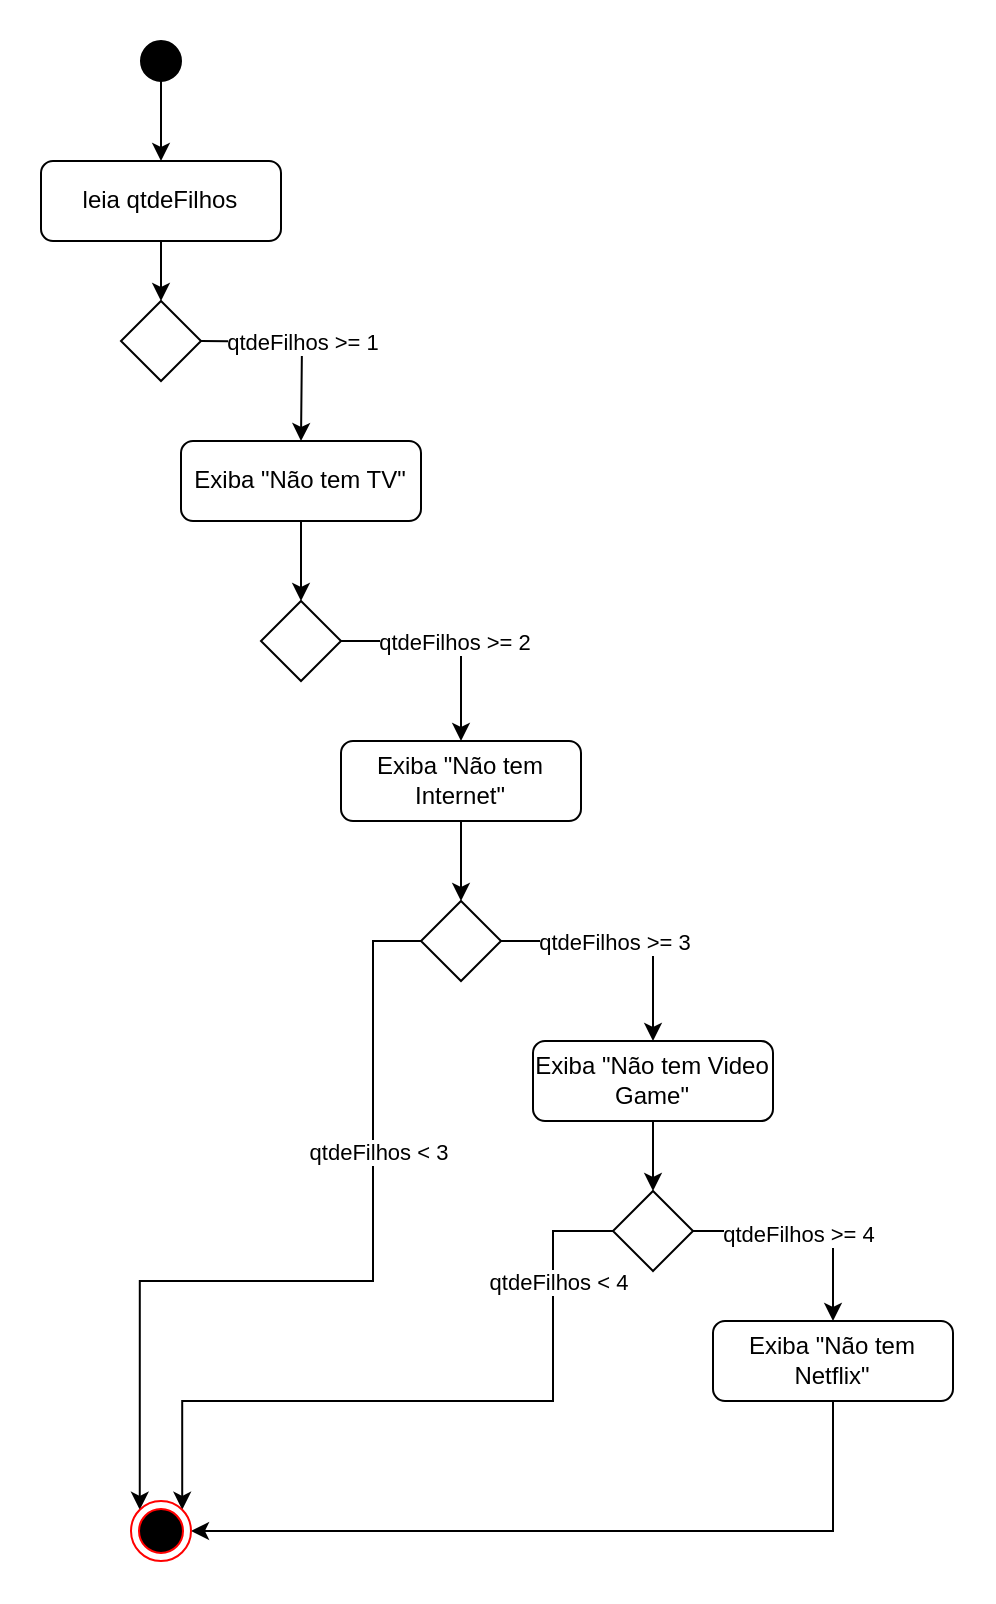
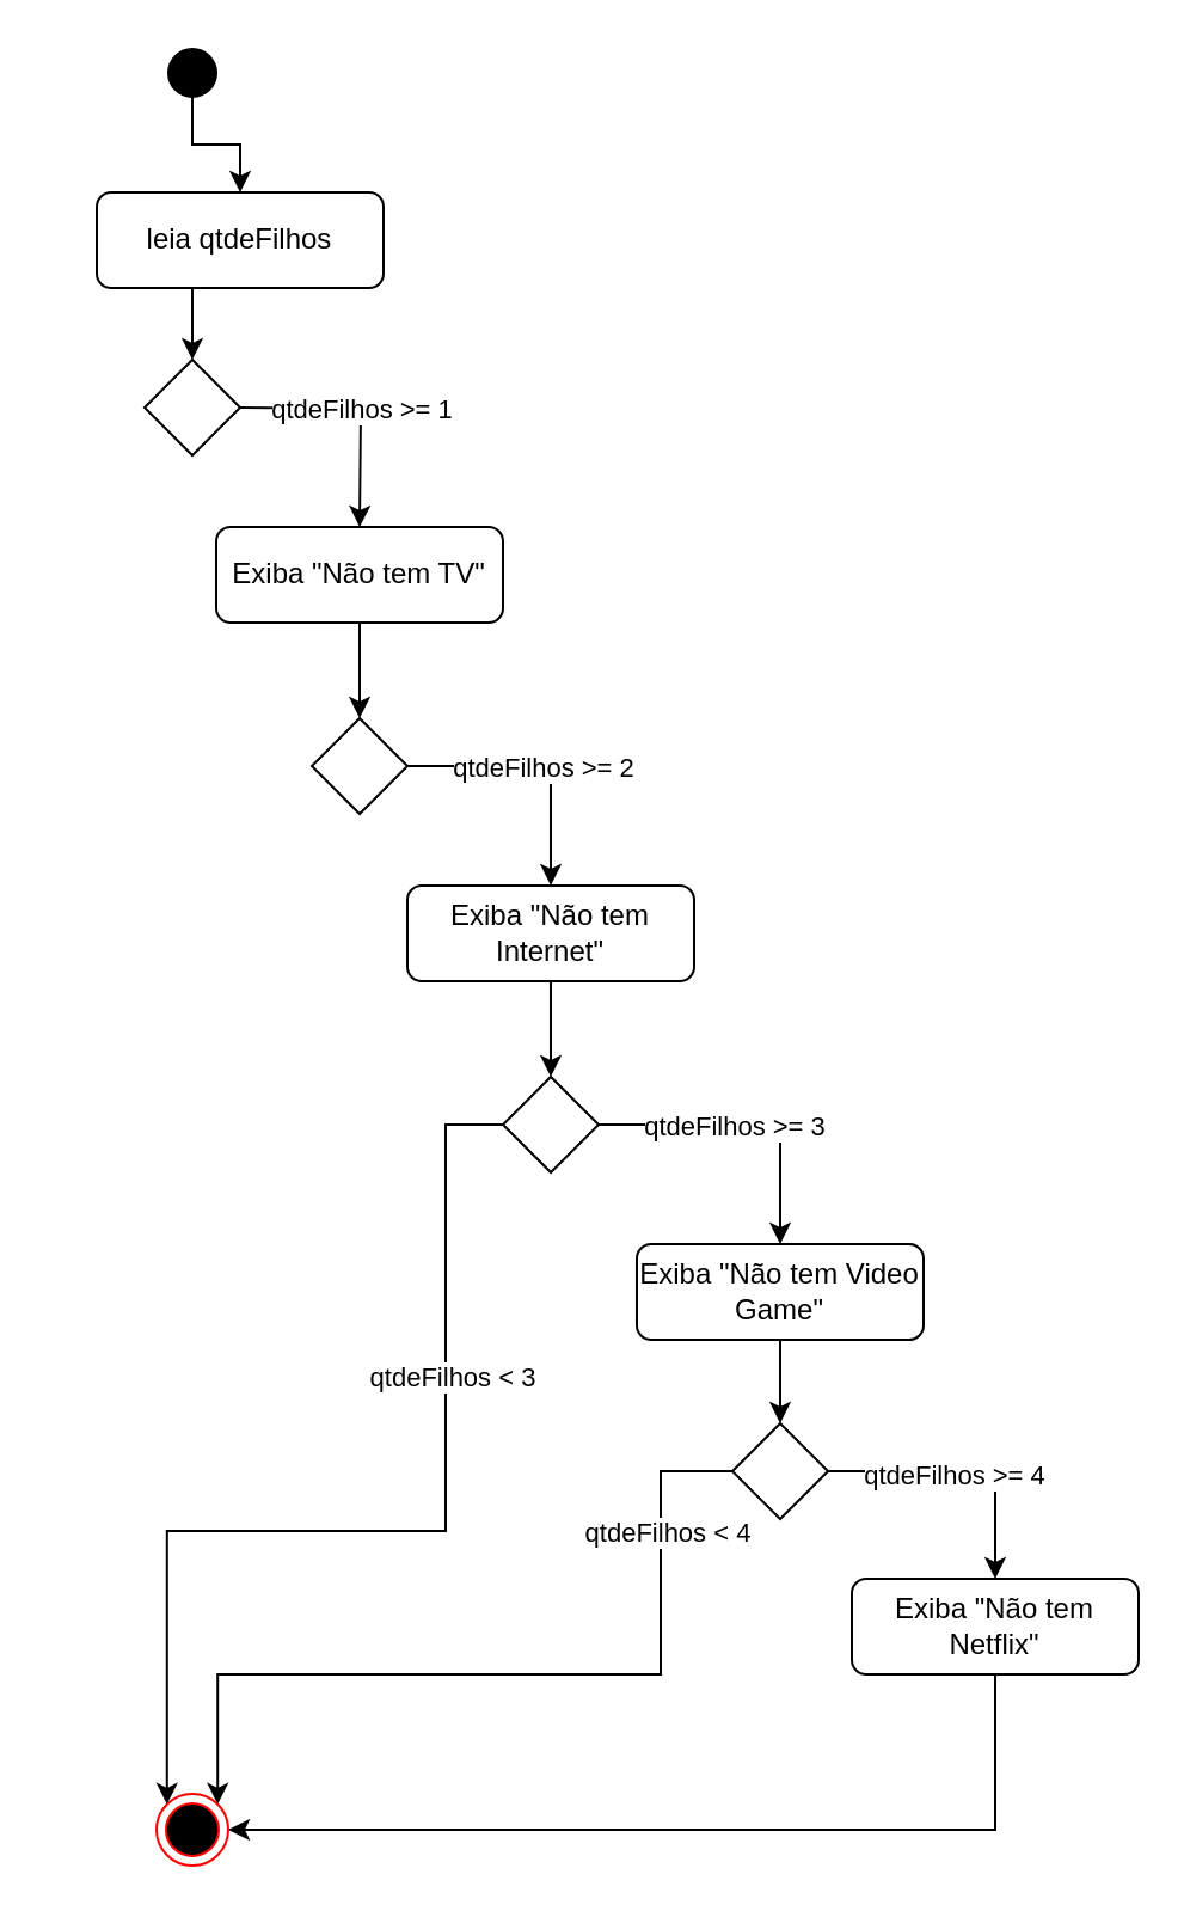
- <mxCell id="5" value="leia qtdeFilhos" style="rounded=1;whiteSpace=wrap;html=1;fillColor=none;" vertex="1" parent="1"><mxGeometry x="20" y="80" width="120" height="40" as="geometry" /></mxCell>
+ <mxCell id="5" value="leia qtdeFilhos" style="rounded=1;whiteSpace=wrap;html=1;fillColor=none;" vertex="1" parent="1"><mxGeometry x="40" y="80" width="120" height="40" as="geometry" /></mxCell>
